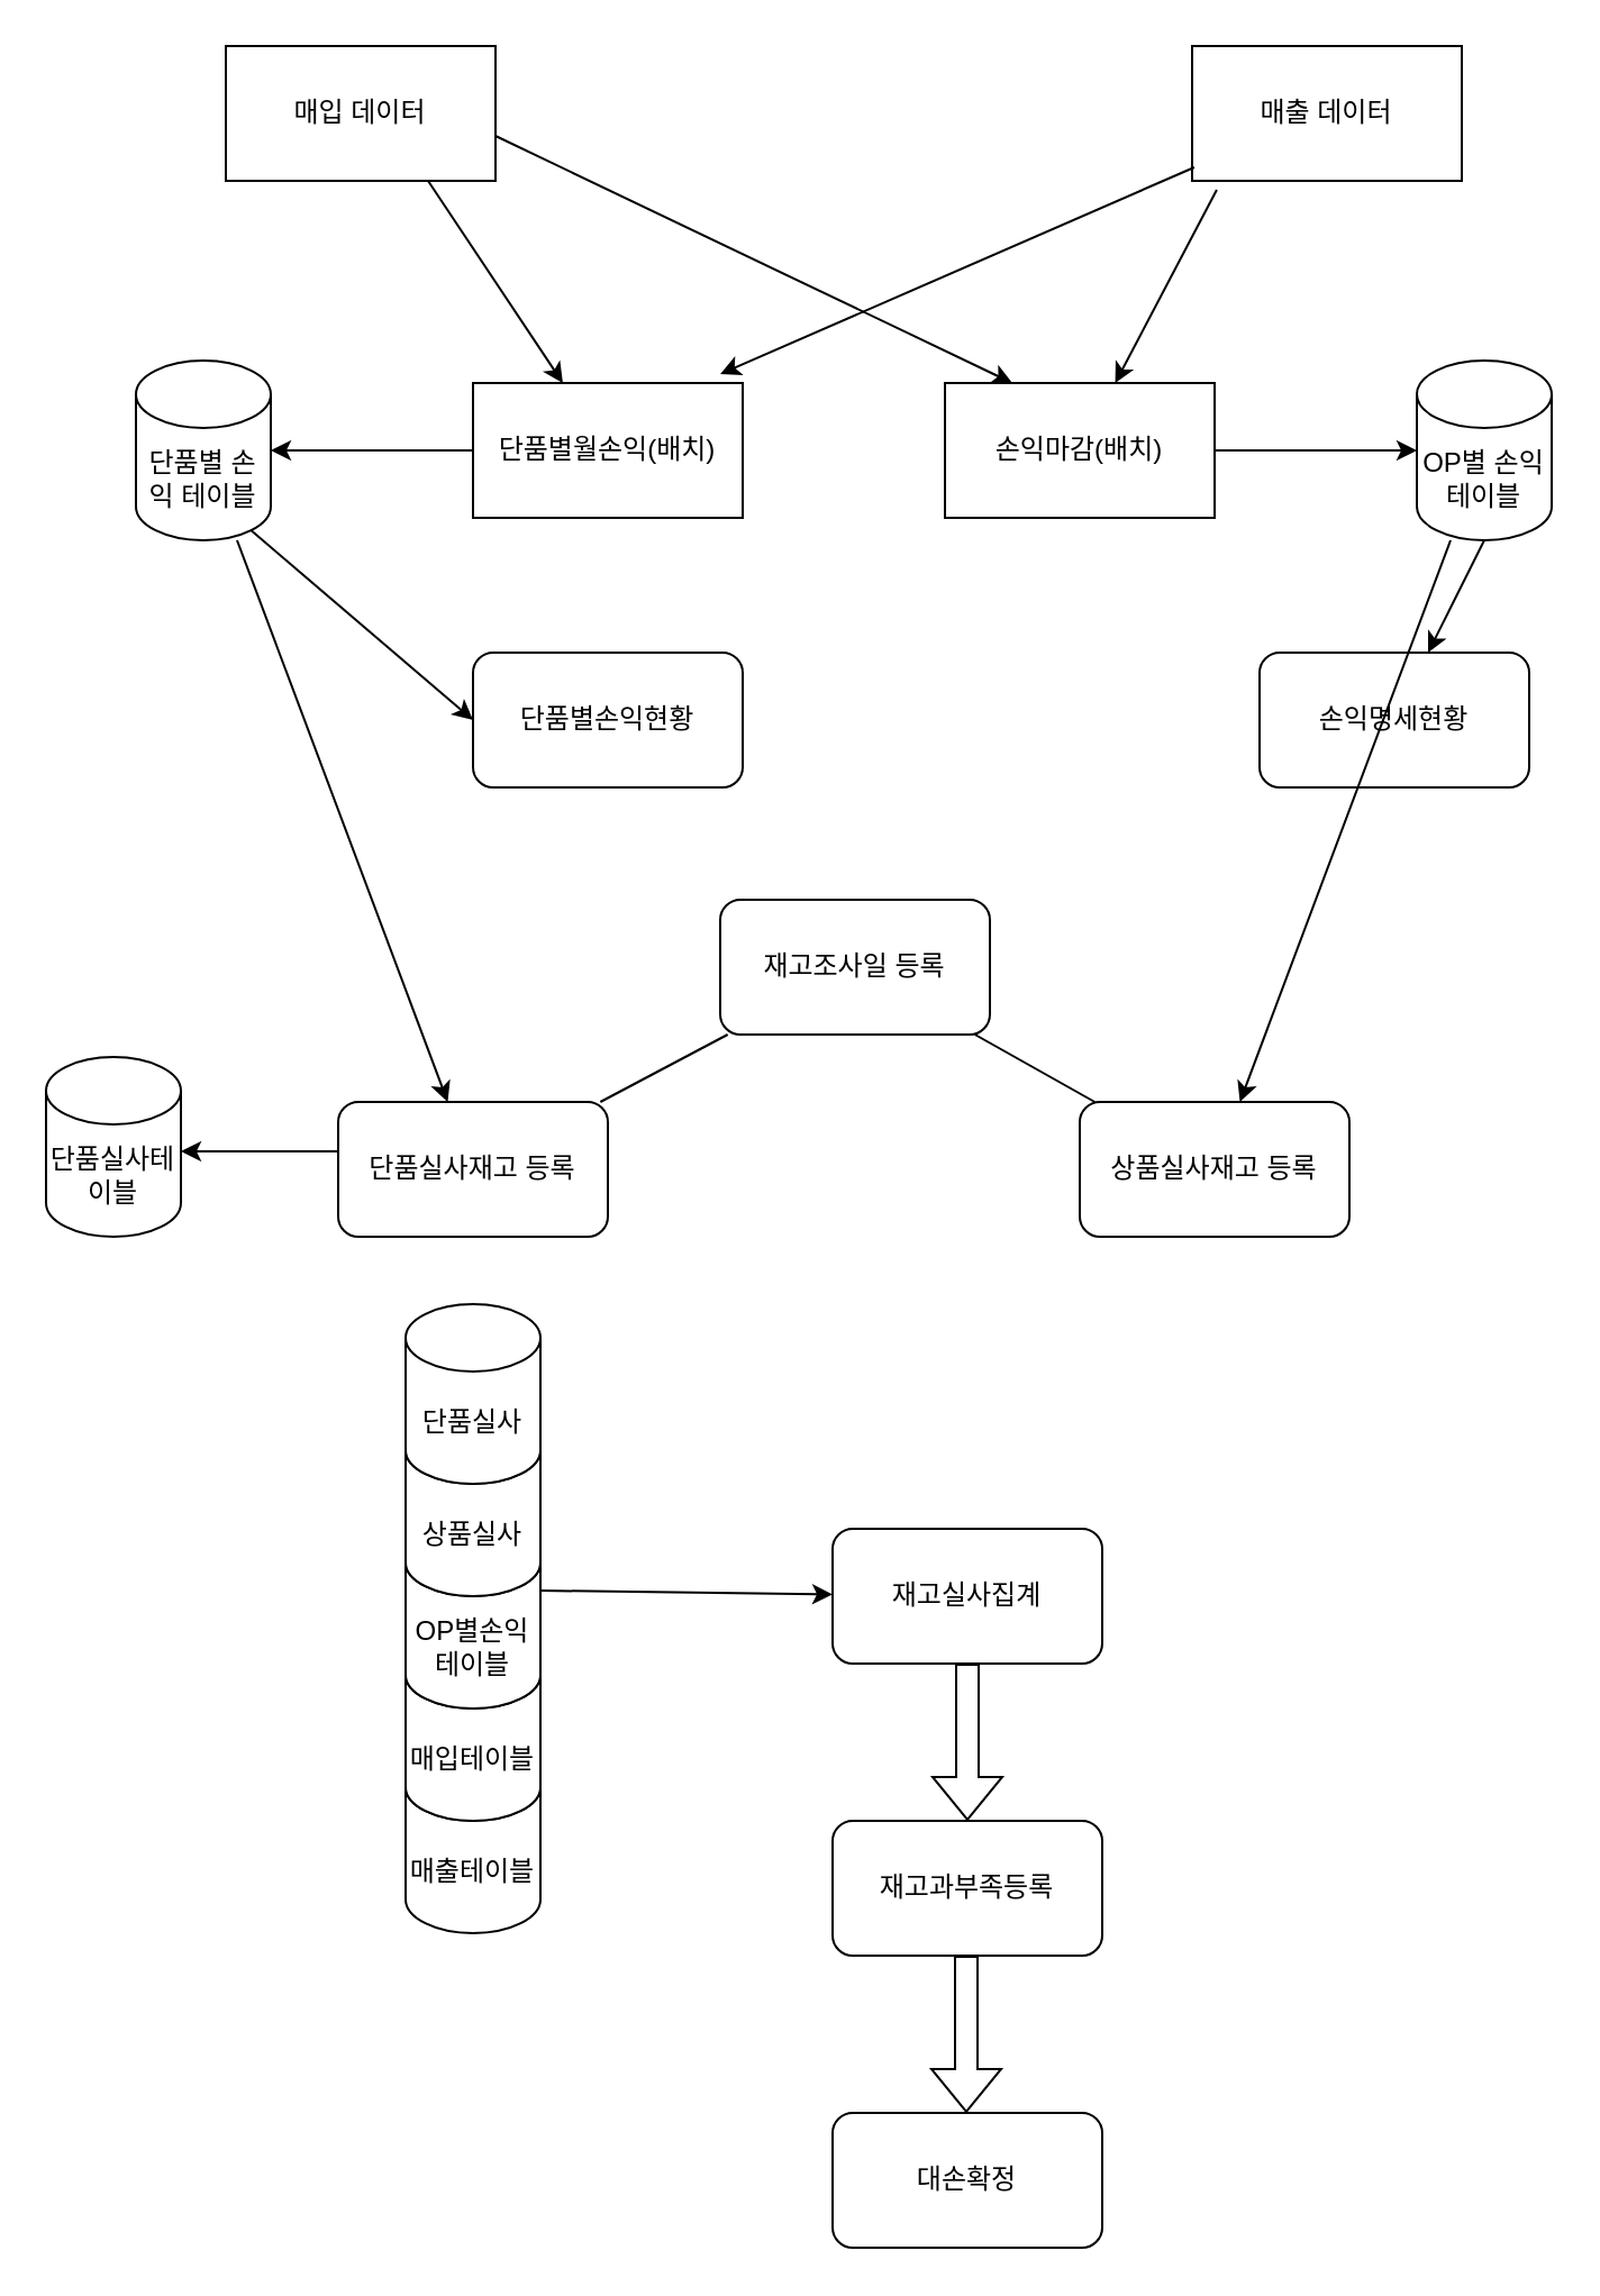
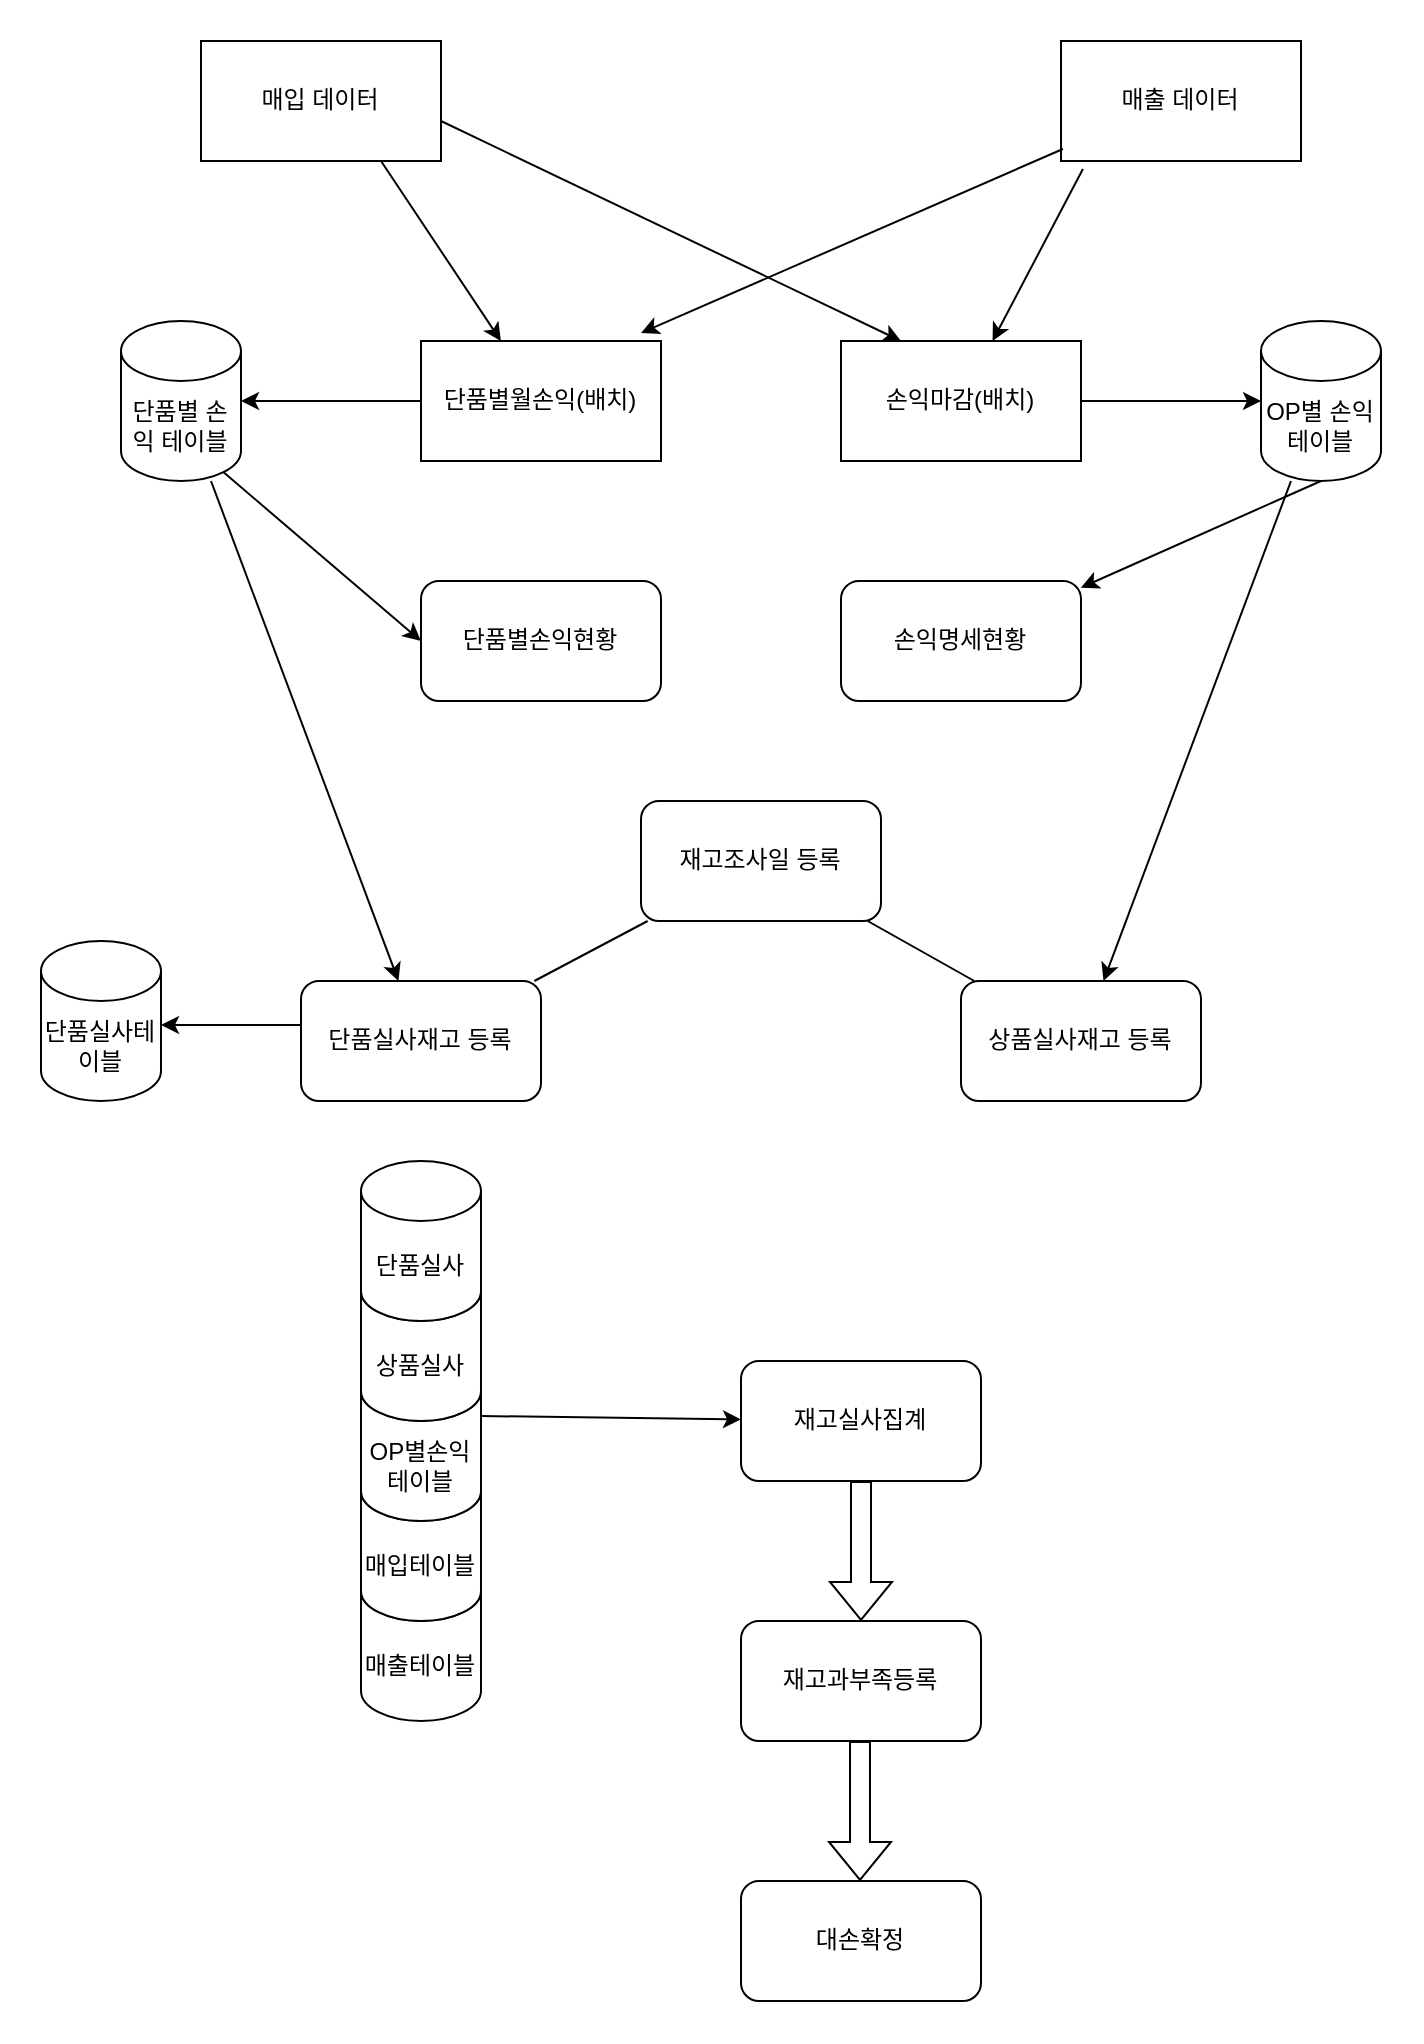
- <mxCell id="16" value="손익명세현황" style="rounded=1;whiteSpace=wrap;html=1;" vertex="1" parent="1"><mxGeometry x="560" y="290" width="120" height="60" as="geometry" /></mxCell>
+ <mxCell id="16" value="손익명세현황" style="rounded=1;whiteSpace=wrap;html=1;" vertex="1" parent="1"><mxGeometry x="420" y="290" width="120" height="60" as="geometry" /></mxCell>
